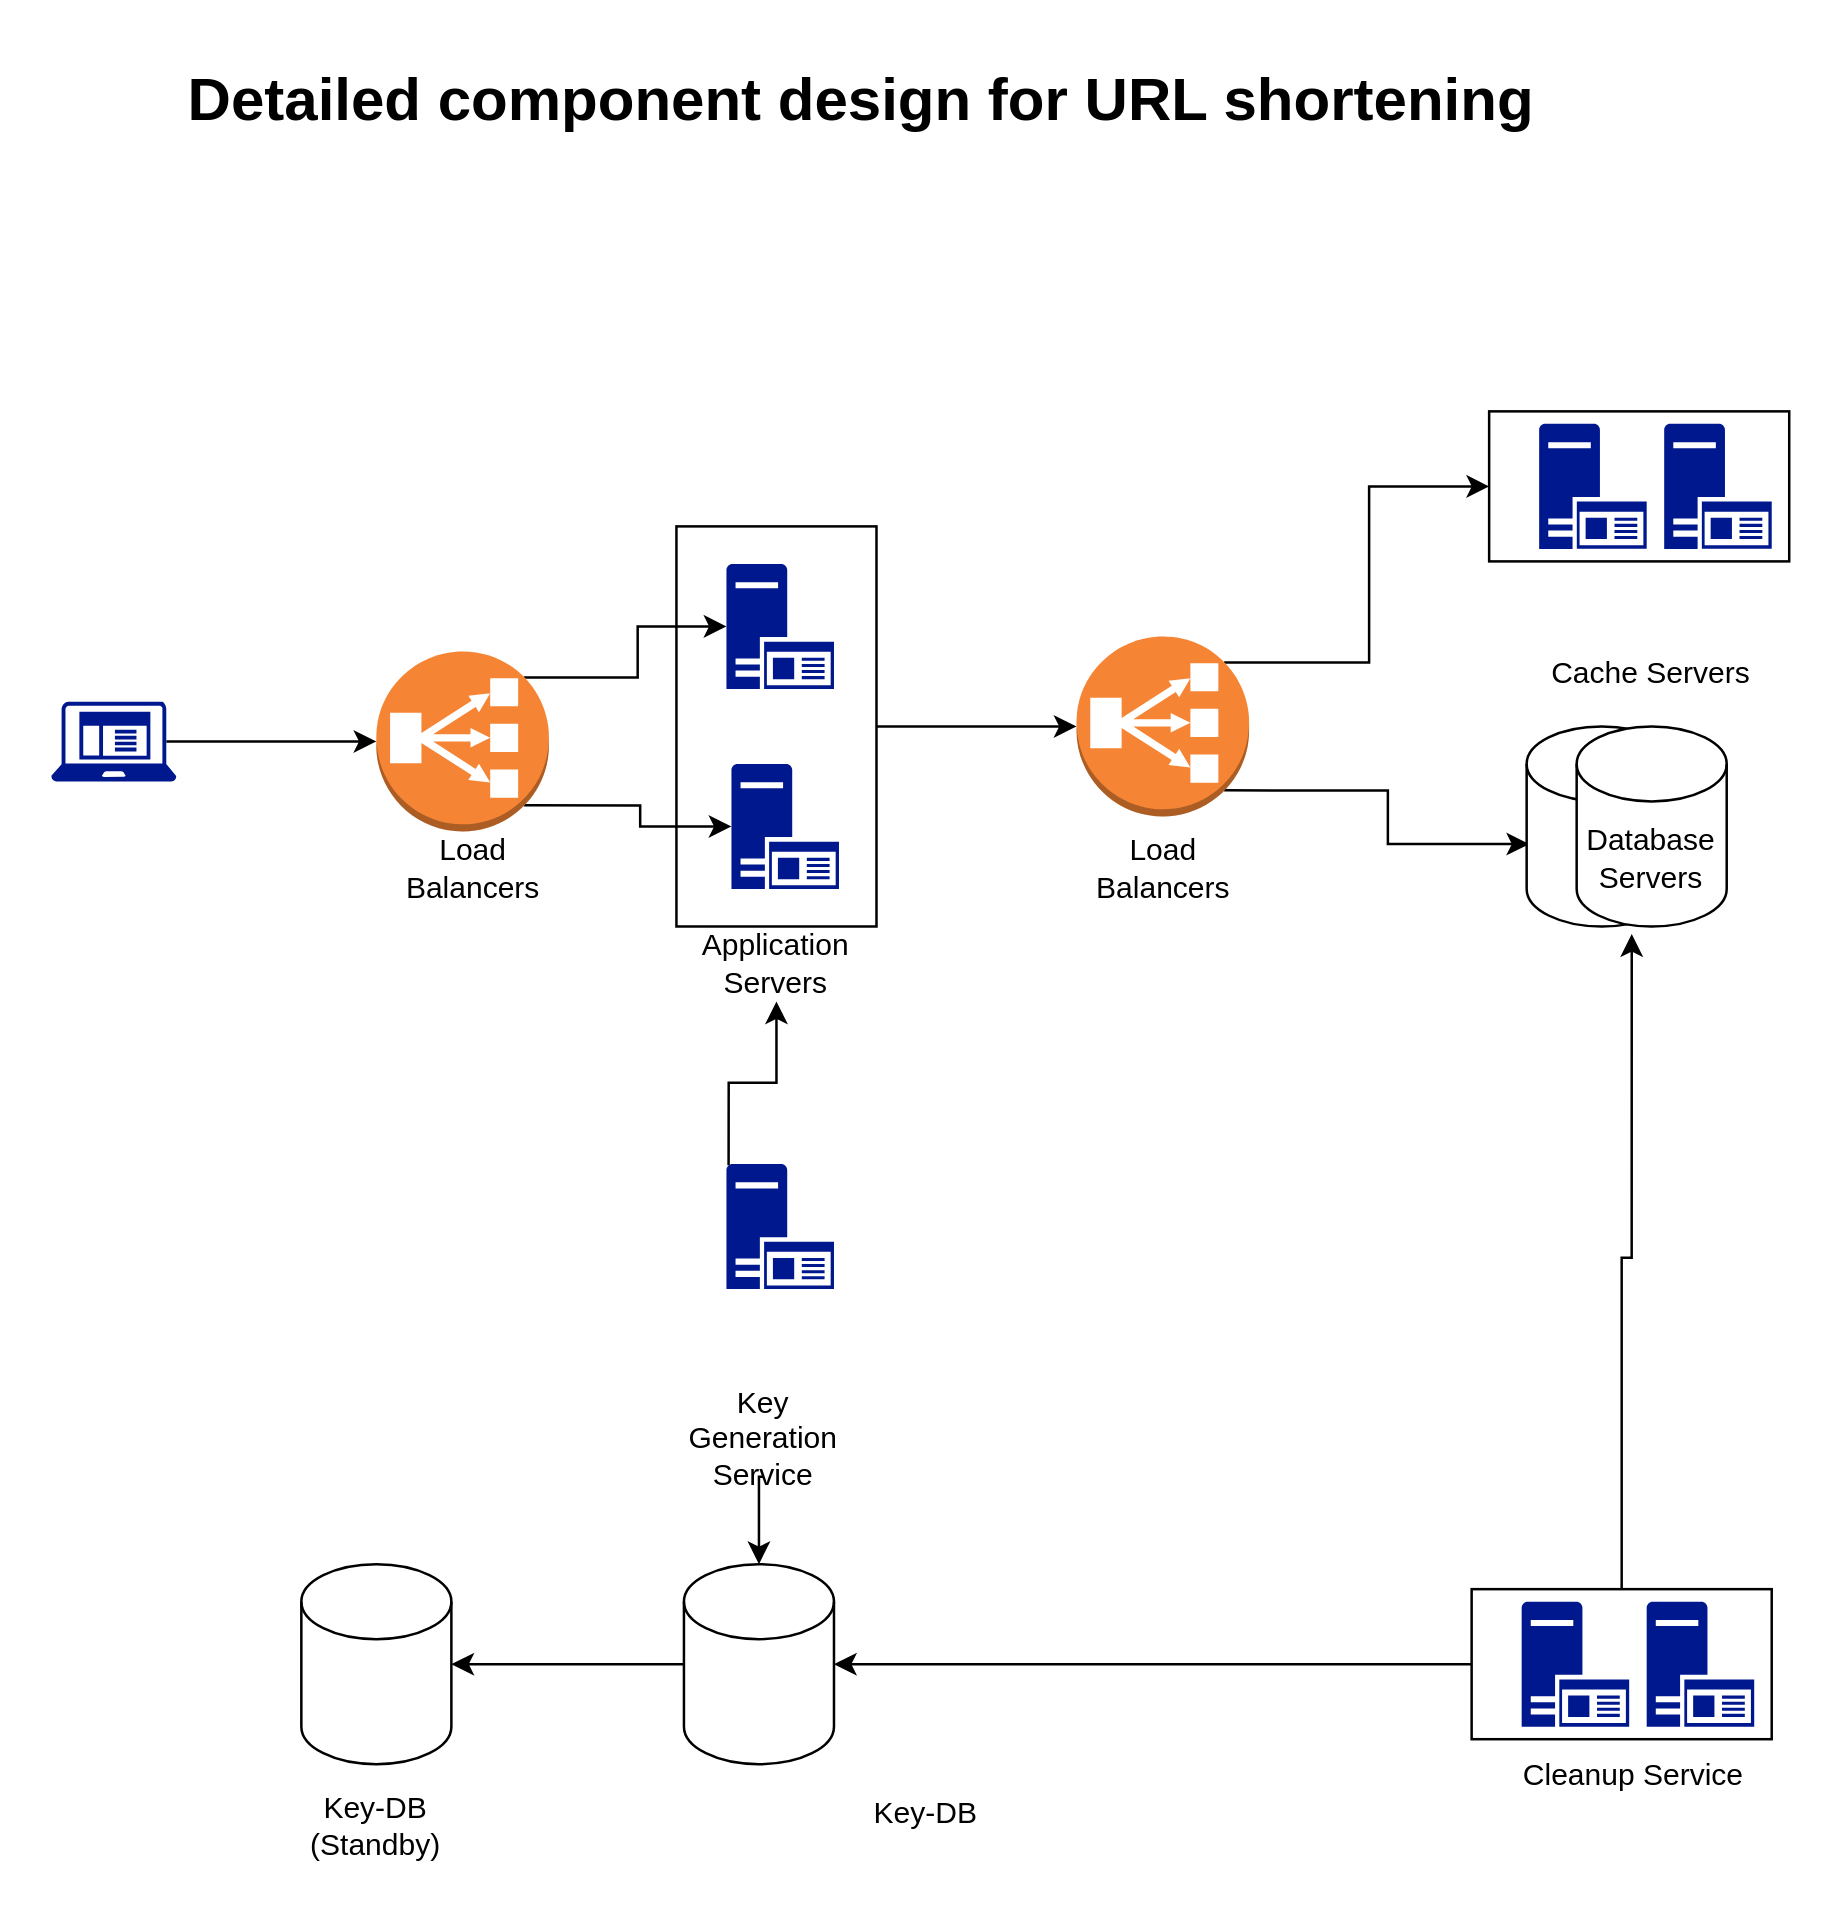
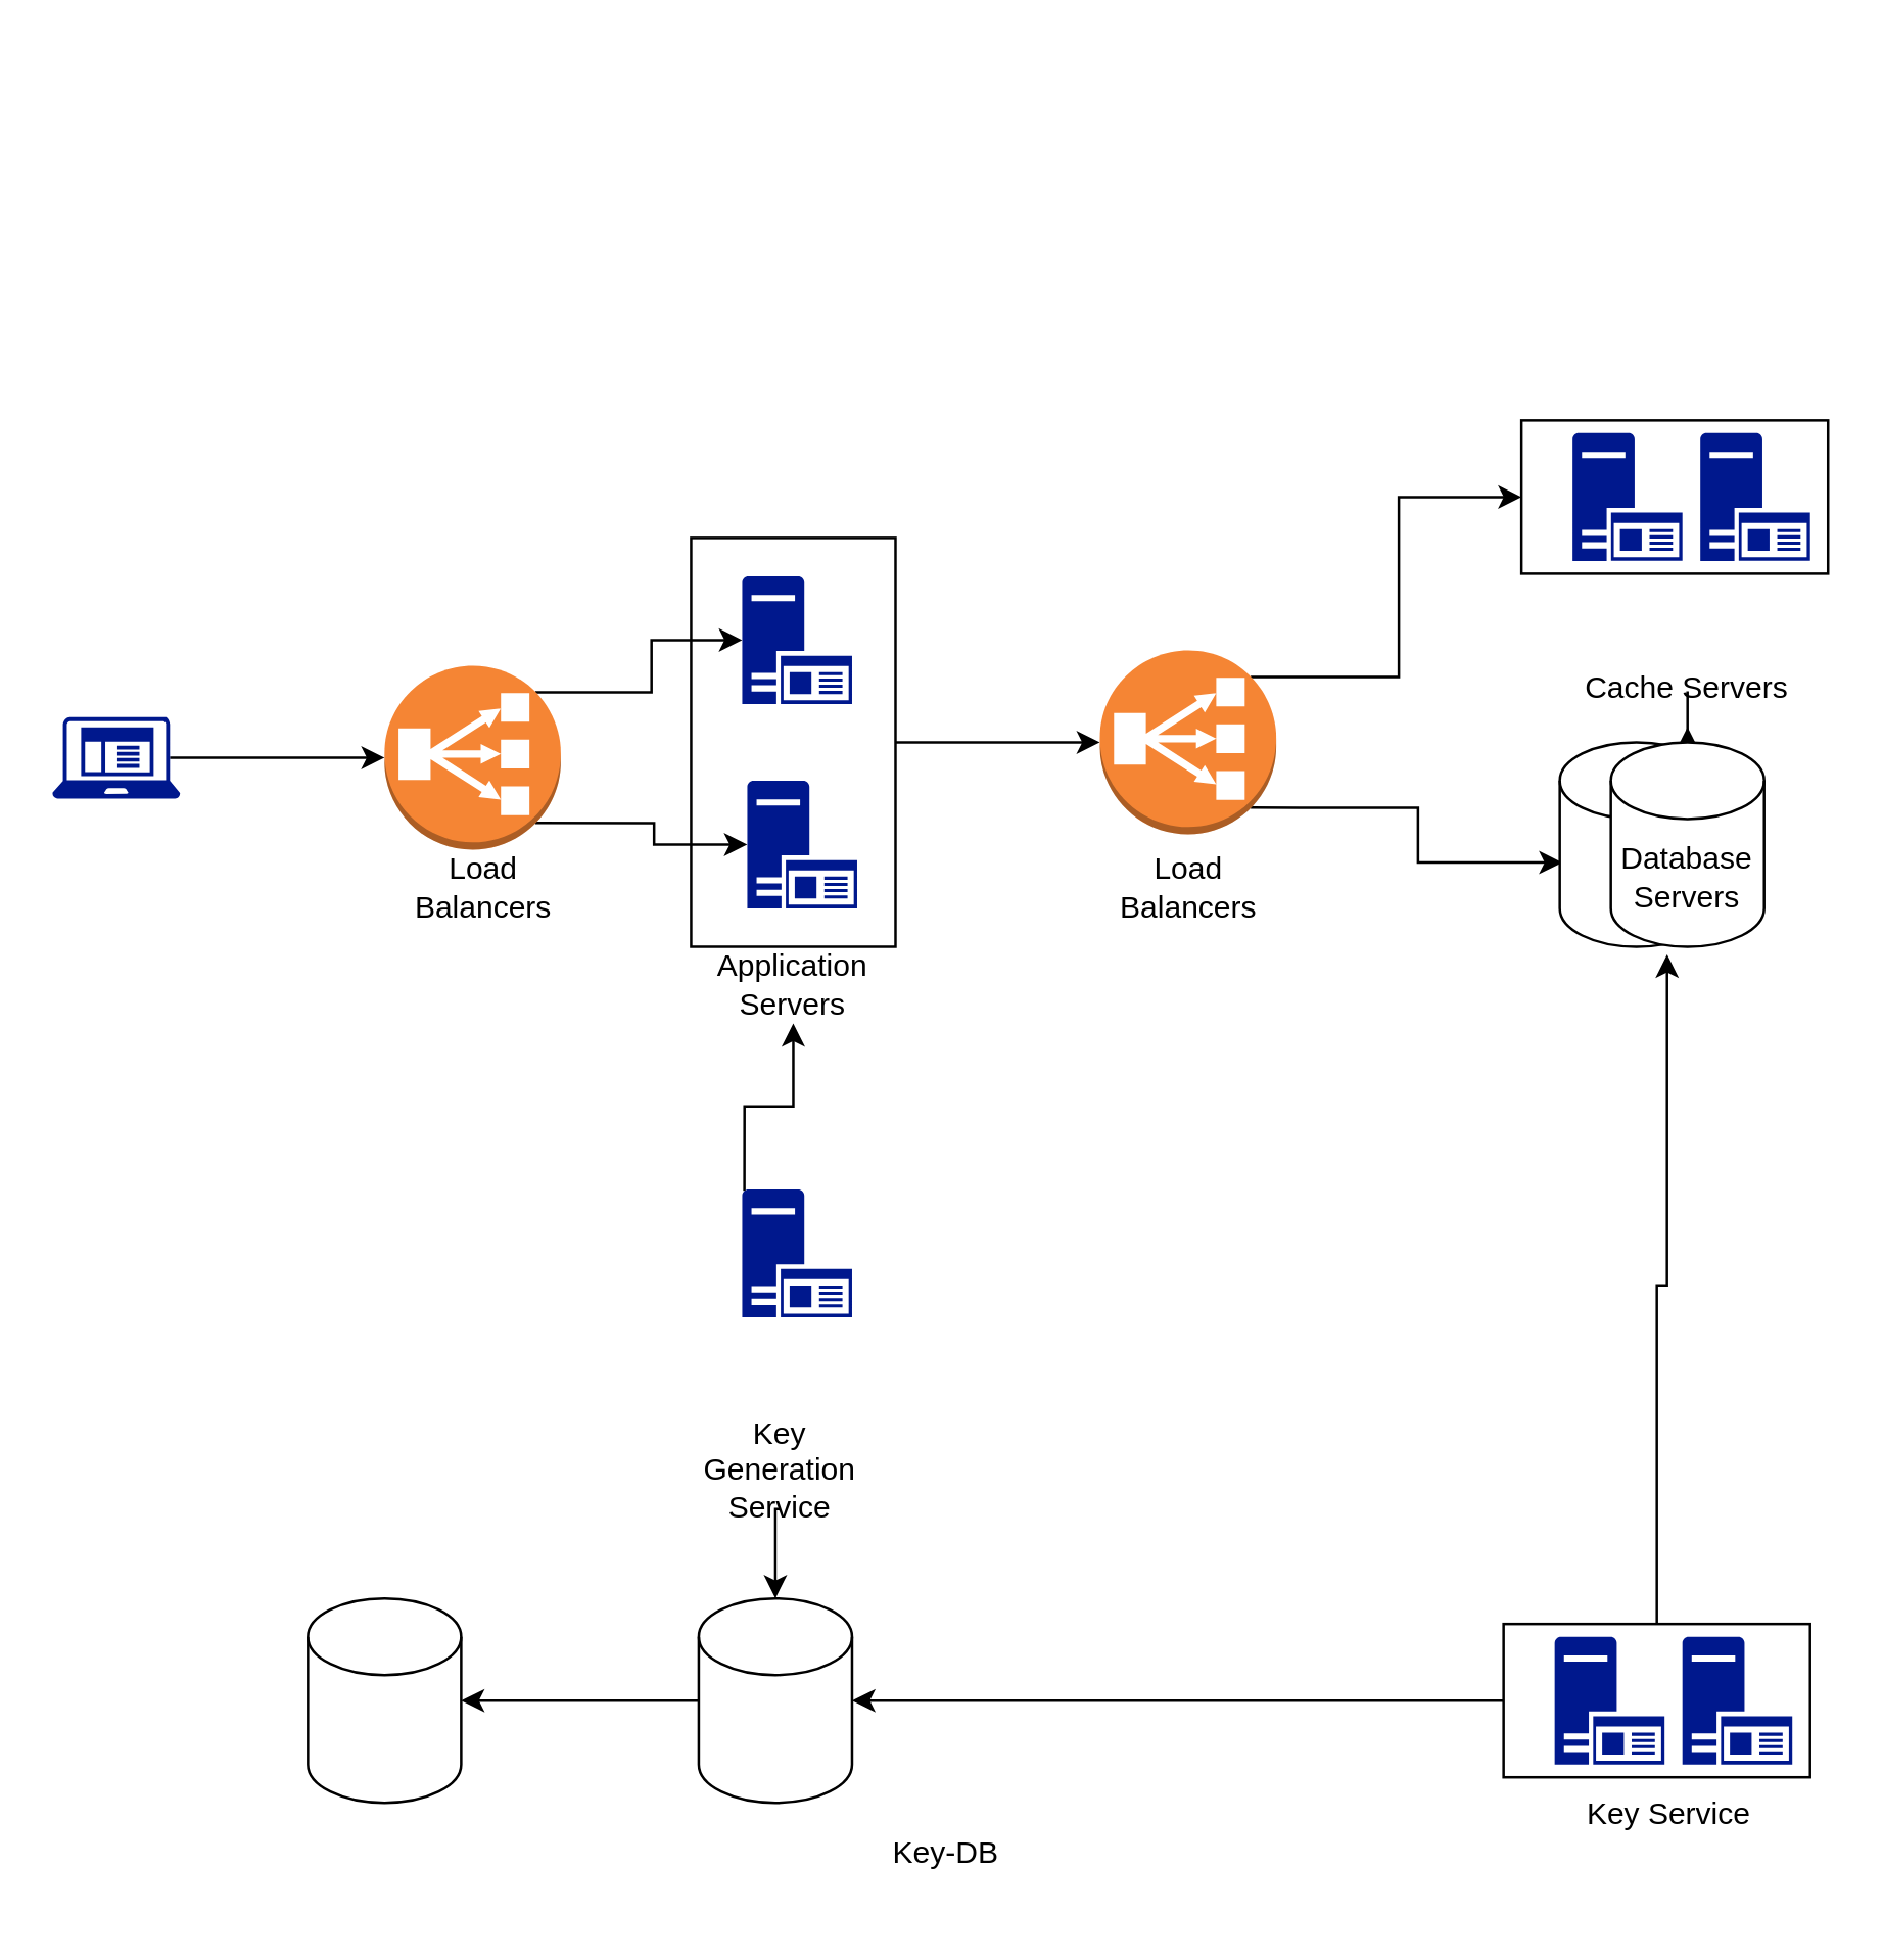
- <mxCell id="39" value="&lt;h1&gt;Detailed component design for URL shortening&lt;/h1&gt;" style="text;html=1;strokeColor=none;fillColor=none;spacing=5;spacingTop=-20;whiteSpace=wrap;overflow=hidden;rounded=0;" vertex="1" parent="1"><mxGeometry x="70" y="20" width="620" height="120" as="geometry" /></mxCell>
+ <mxCell id="20" style="edgeStyle=orthogonalEdgeStyle;rounded=0;orthogonalLoop=1;jettySize=auto;html=1;exitX=0.5;exitY=0;exitDx=0;exitDy=0;exitPerimeter=0;" edge="1" parent="1" source="21" target="22"><mxGeometry relative="1" as="geometry" /></mxCell>
- <mxCell id="28" value="Cleanup Service" style="text;html=1;strokeColor=none;fillColor=none;align=center;verticalAlign=middle;whiteSpace=wrap;rounded=0;" vertex="1" parent="1"><mxGeometry x="598" y="695" width="110" height="30" as="geometry" /></mxCell>
+ <mxCell id="28" value="Key Service" style="text;html=1;strokeColor=none;fillColor=none;align=center;verticalAlign=middle;whiteSpace=wrap;rounded=0;" vertex="1" parent="1"><mxGeometry x="598" y="695" width="110" height="30" as="geometry" /></mxCell>
- <mxCell id="36" value="Key-DB (Standby)" style="text;html=1;strokeColor=none;fillColor=none;align=center;verticalAlign=middle;whiteSpace=wrap;rounded=0;" vertex="1" parent="1"><mxGeometry x="120" y="715" width="60" height="30" as="geometry" /></mxCell>
